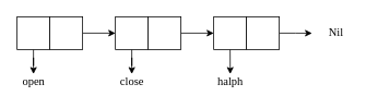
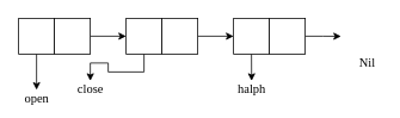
- <mxCell id="17" value="Nil" style="text;html=1;align=center;verticalAlign=middle;resizable=0;points=[];autosize=1;fontSize=14;fontFamily=Times New Roman;" parent="1" vertex="1"><mxGeometry x="394" y="30" width="30" height="20" as="geometry" /></mxCell>
+ <mxCell id="17" value="Nil" style="text;html=1;align=center;verticalAlign=middle;resizable=0;points=[];autosize=1;fontSize=14;fontFamily=Times New Roman;" parent="1" vertex="1"><mxGeometry x="394" y="60" width="30" height="20" as="geometry" /></mxCell>
- <mxCell id="6" value="open" style="text;html=1;align=center;verticalAlign=middle;resizable=0;points=[];autosize=1;fontSize=14;fontFamily=Times New Roman;" parent="1" vertex="1"><mxGeometry x="20" y="90" width="40" height="20" as="geometry" /></mxCell>
+ <mxCell id="6" value="open" style="text;html=1;align=center;verticalAlign=middle;resizable=0;points=[];autosize=1;fontSize=14;fontFamily=Times New Roman;" parent="1" vertex="1"><mxGeometry x="20" y="100" width="40" height="20" as="geometry" /></mxCell>
- <mxCell id="11" value="close" style="text;html=1;align=center;verticalAlign=middle;resizable=0;points=[];autosize=1;fontSize=14;fontFamily=Times New Roman;" parent="1" vertex="1"><mxGeometry x="140" y="90" width="40" height="20" as="geometry" /></mxCell>
+ <mxCell id="11" value="close" style="text;html=1;align=center;verticalAlign=middle;resizable=0;points=[];autosize=1;fontSize=14;fontFamily=Times New Roman;" parent="1" vertex="1"><mxGeometry x="80" y="90" width="40" height="20" as="geometry" /></mxCell>
